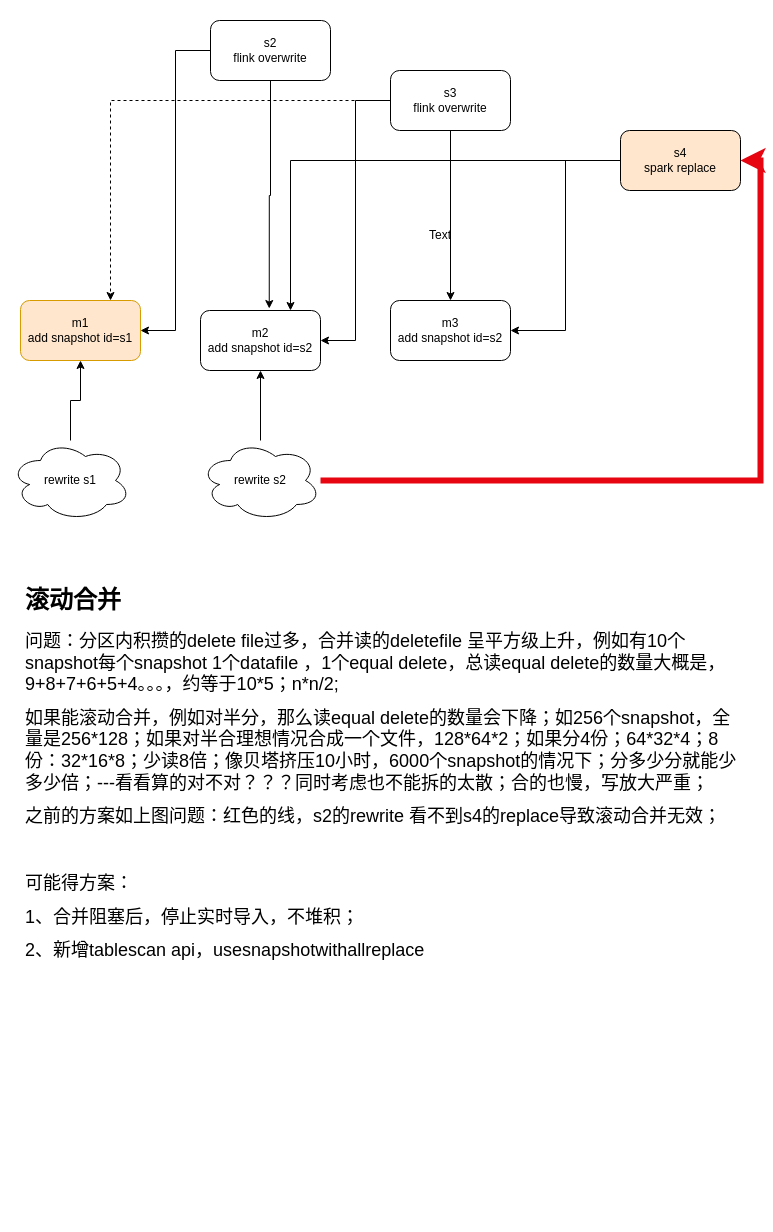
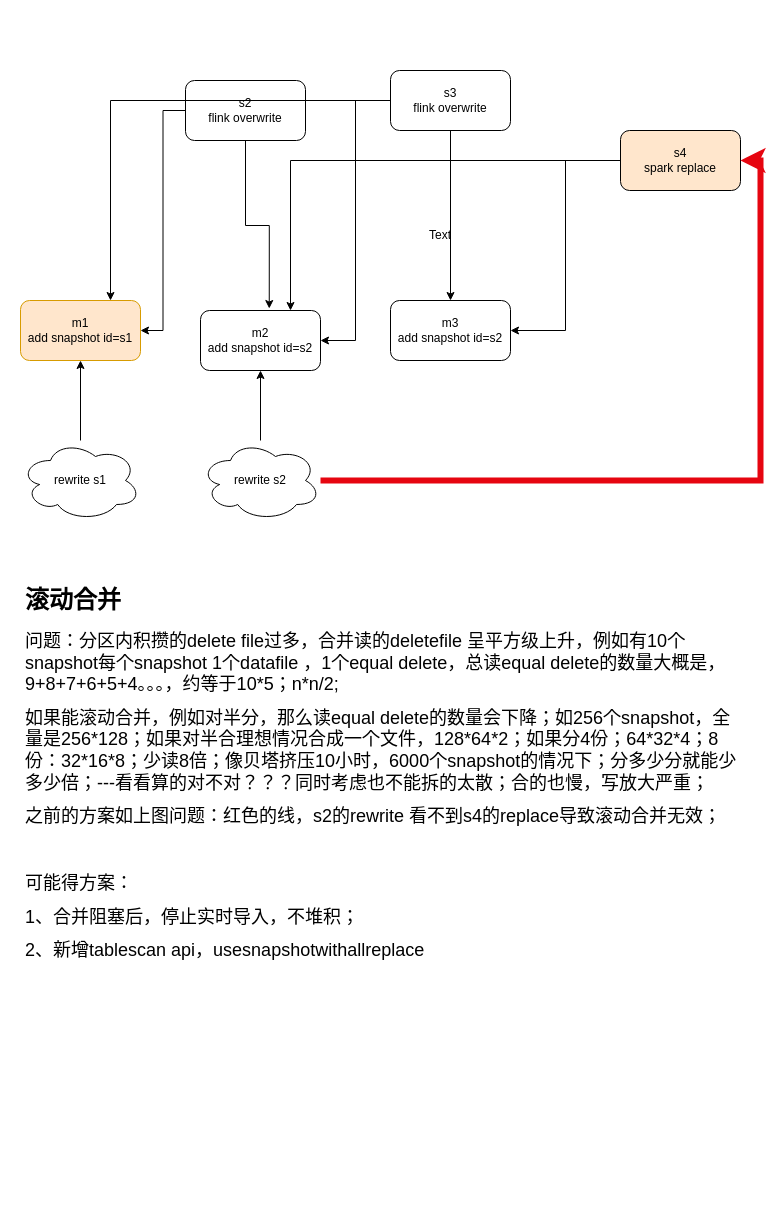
- <mxCell id="5" value="s2&lt;br&gt;flink overwrite" style="rounded=1;whiteSpace=wrap;html=1;" parent="1" vertex="1"><mxGeometry x="210" y="20" width="120" height="60" as="geometry" /></mxCell>
+ <mxCell id="5" value="s2&lt;br&gt;flink overwrite" style="rounded=1;whiteSpace=wrap;html=1;" parent="1" vertex="1"><mxGeometry x="185" y="80" width="120" height="60" as="geometry" /></mxCell>
- <mxCell id="7" style="edgeStyle=orthogonalEdgeStyle;rounded=0;orthogonalLoop=1;jettySize=auto;html=1;dashed=1;" parent="1" source="10" target="2" edge="1"><mxGeometry relative="1" as="geometry"><Array as="points"><mxPoint x="110" y="100" /></Array></mxGeometry></mxCell>
+ <mxCell id="7" style="edgeStyle=orthogonalEdgeStyle;rounded=0;orthogonalLoop=1;jettySize=auto;html=1;" parent="1" source="10" target="2" edge="1"><mxGeometry relative="1" as="geometry"><Array as="points"><mxPoint x="110" y="100" /></Array></mxGeometry></mxCell>
- <mxCell id="17" value="rewrite s1" style="ellipse;shape=cloud;whiteSpace=wrap;html=1;" parent="1" vertex="1"><mxGeometry x="10" y="440" width="120" height="80" as="geometry" /></mxCell>
+ <mxCell id="17" value="rewrite s1" style="ellipse;shape=cloud;whiteSpace=wrap;html=1;" parent="1" vertex="1"><mxGeometry x="20" y="440" width="120" height="80" as="geometry" /></mxCell>
